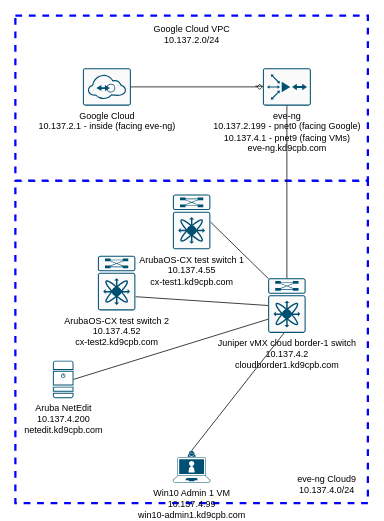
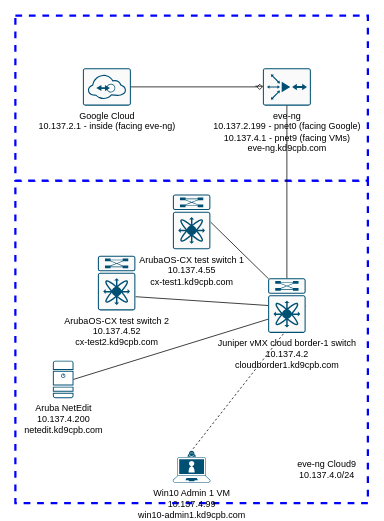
- <mxCell id="11" value="Google Cloud VPC&lt;br&gt;10.137.2.0/24" style="text;html=1;align=center;verticalAlign=middle;resizable=0;points=[];autosize=1;" parent="1" vertex="1"><mxGeometry x="195" y="30" width="120" height="30" as="geometry" /></mxCell>
- <mxCell id="5" style="rounded=0;orthogonalLoop=1;jettySize=auto;html=1;exitX=1;exitY=0.5;exitDx=0;exitDy=0;exitPerimeter=0;entryX=0.5;entryY=0;entryDx=0;entryDy=0;entryPerimeter=0;endArrow=none;endFill=0;" parent="1" source="8" target="4" edge="1"><mxGeometry relative="1" as="geometry" /></mxCell>
+ <mxCell id="5" style="rounded=0;orthogonalLoop=1;jettySize=auto;html=1;exitX=1;exitY=0.5;exitDx=0;exitDy=0;exitPerimeter=0;entryX=0.5;entryY=0;entryDx=0;entryDy=0;entryPerimeter=0;endArrow=none;endFill=0;dashed=1;" parent="1" source="8" target="4" edge="1"><mxGeometry relative="1" as="geometry" /></mxCell>
- <mxCell id="15" value="eve-ng Cloud9&lt;br&gt;10.137.4.0/24" style="text;html=1;align=center;verticalAlign=middle;resizable=0;points=[];autosize=1;" parent="1" vertex="1"><mxGeometry x="390" y="630" width="90" height="30" as="geometry" /></mxCell>
+ <mxCell id="15" value="eve-ng Cloud9&lt;br&gt;10.137.4.0/24" style="text;html=1;align=center;verticalAlign=middle;resizable=0;points=[];autosize=1;" parent="1" vertex="1"><mxGeometry x="390" y="610" width="90" height="30" as="geometry" /></mxCell>
